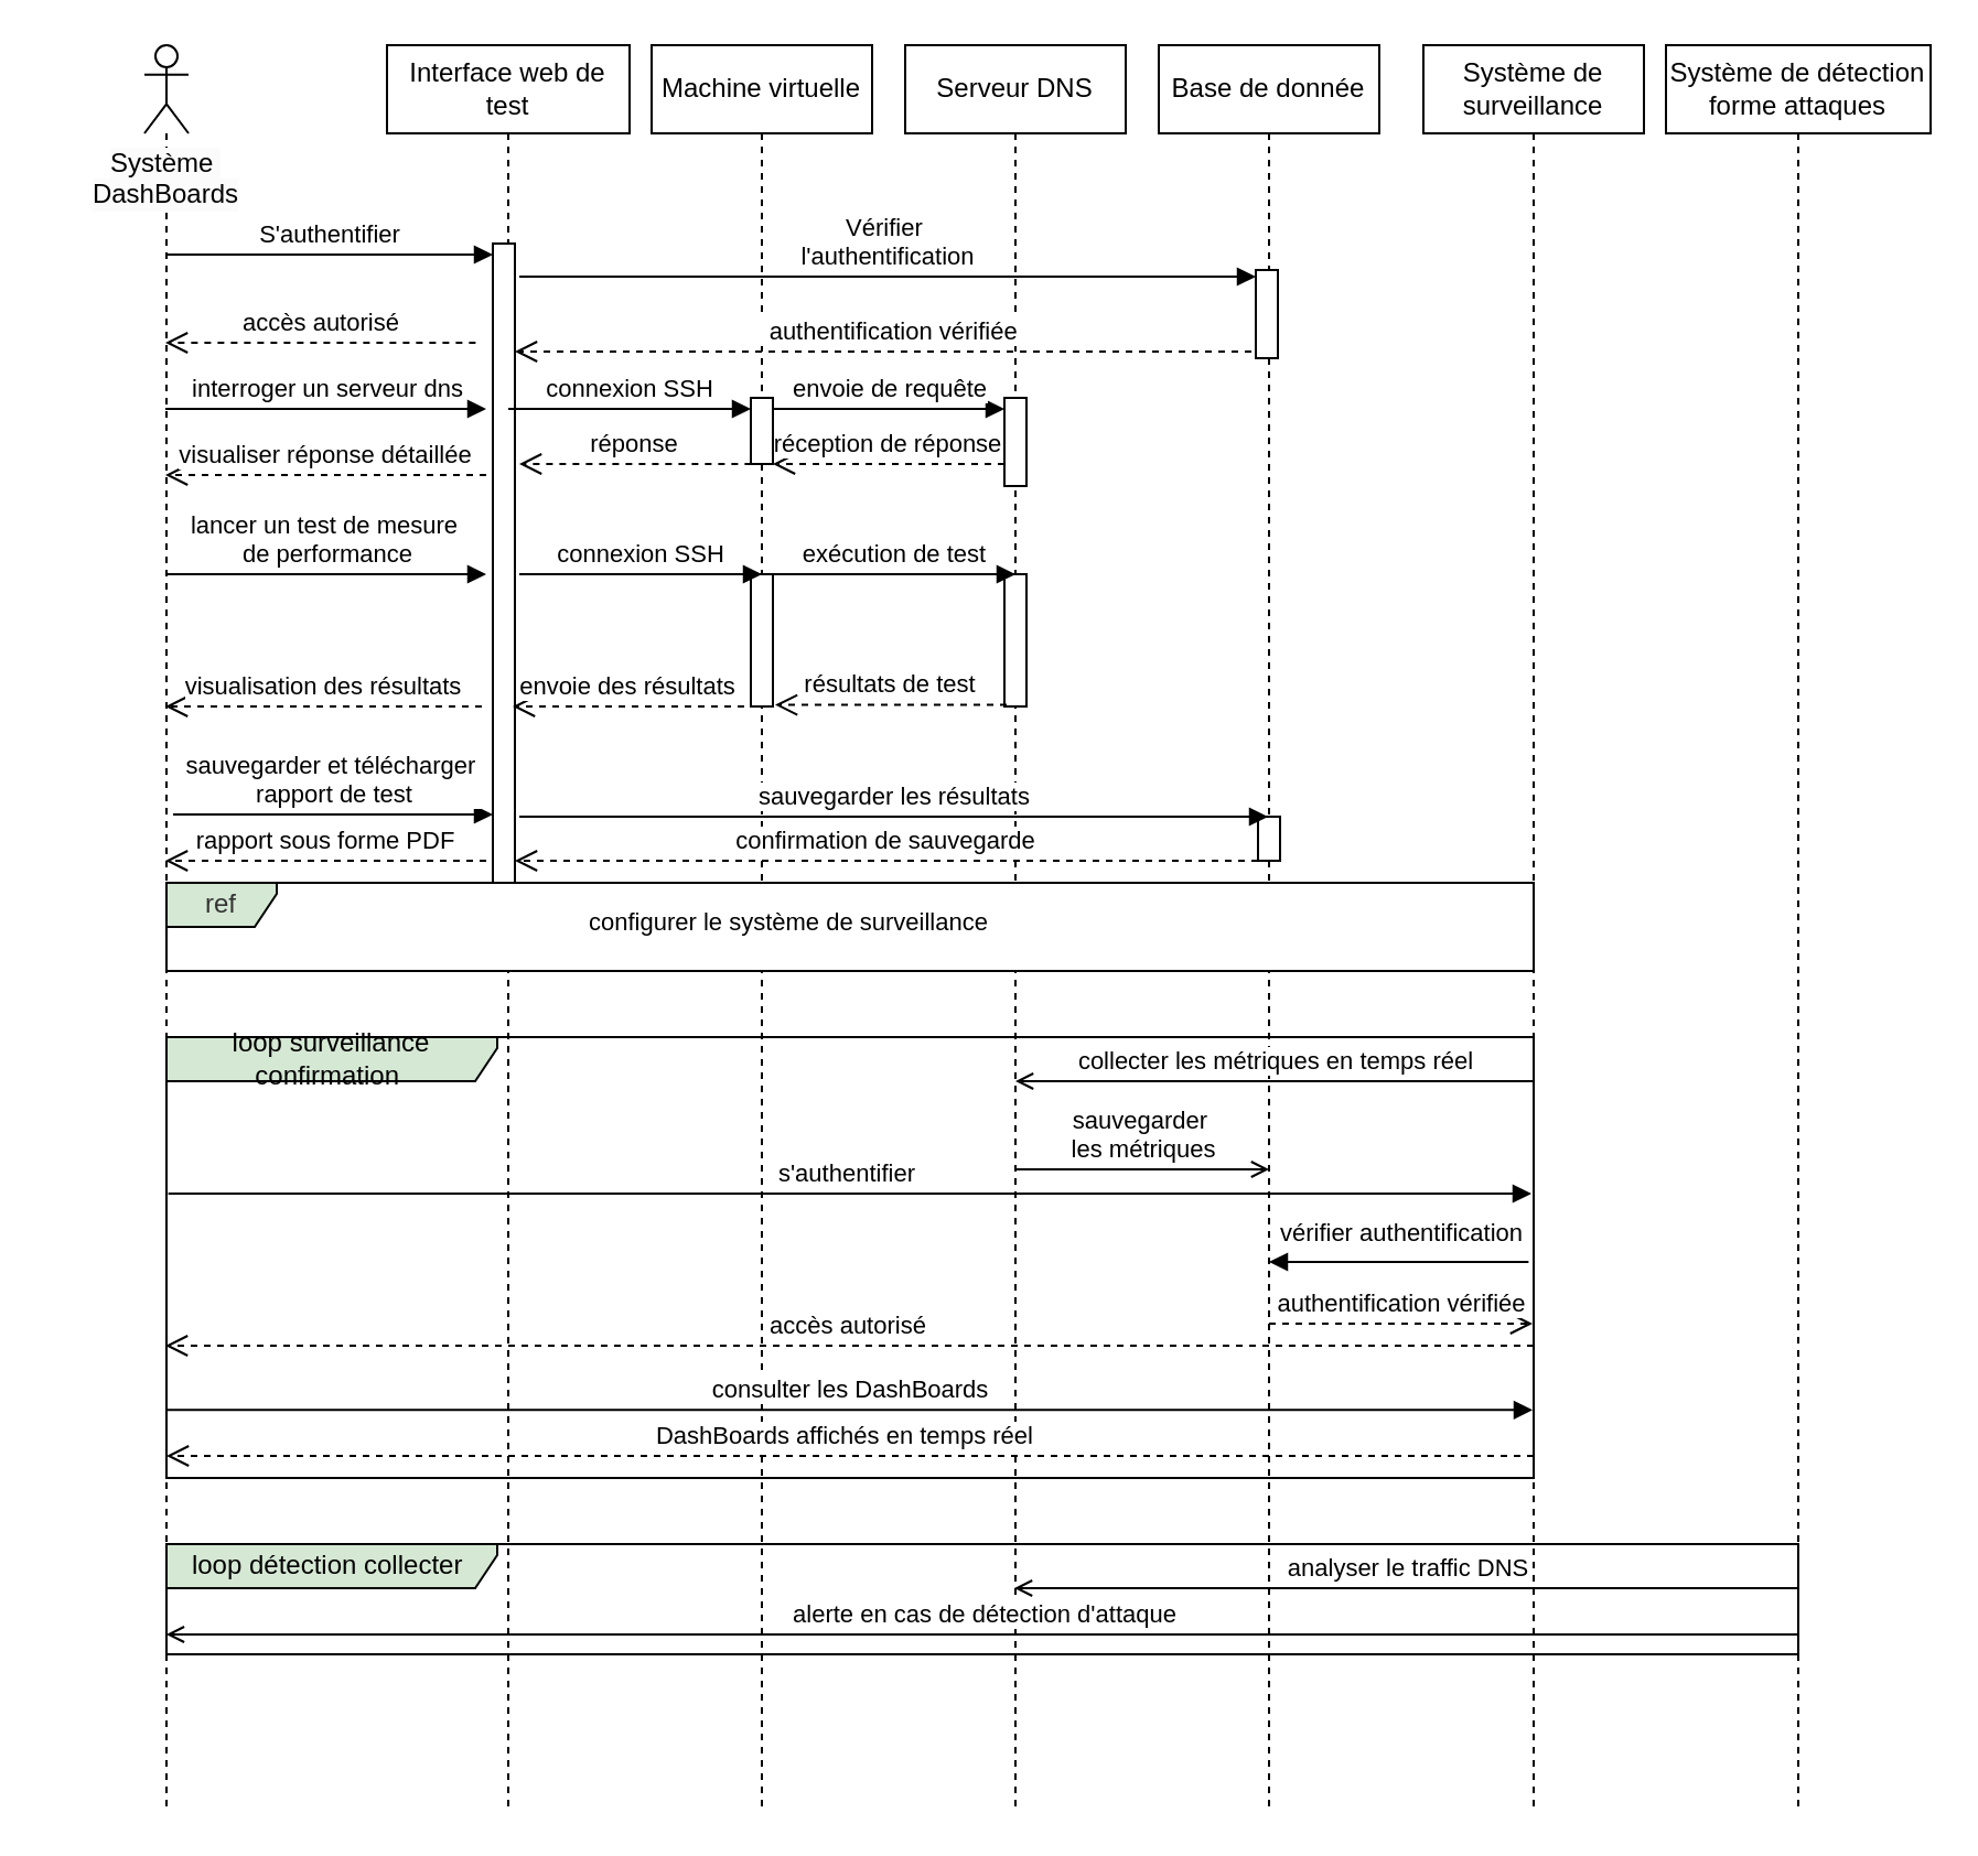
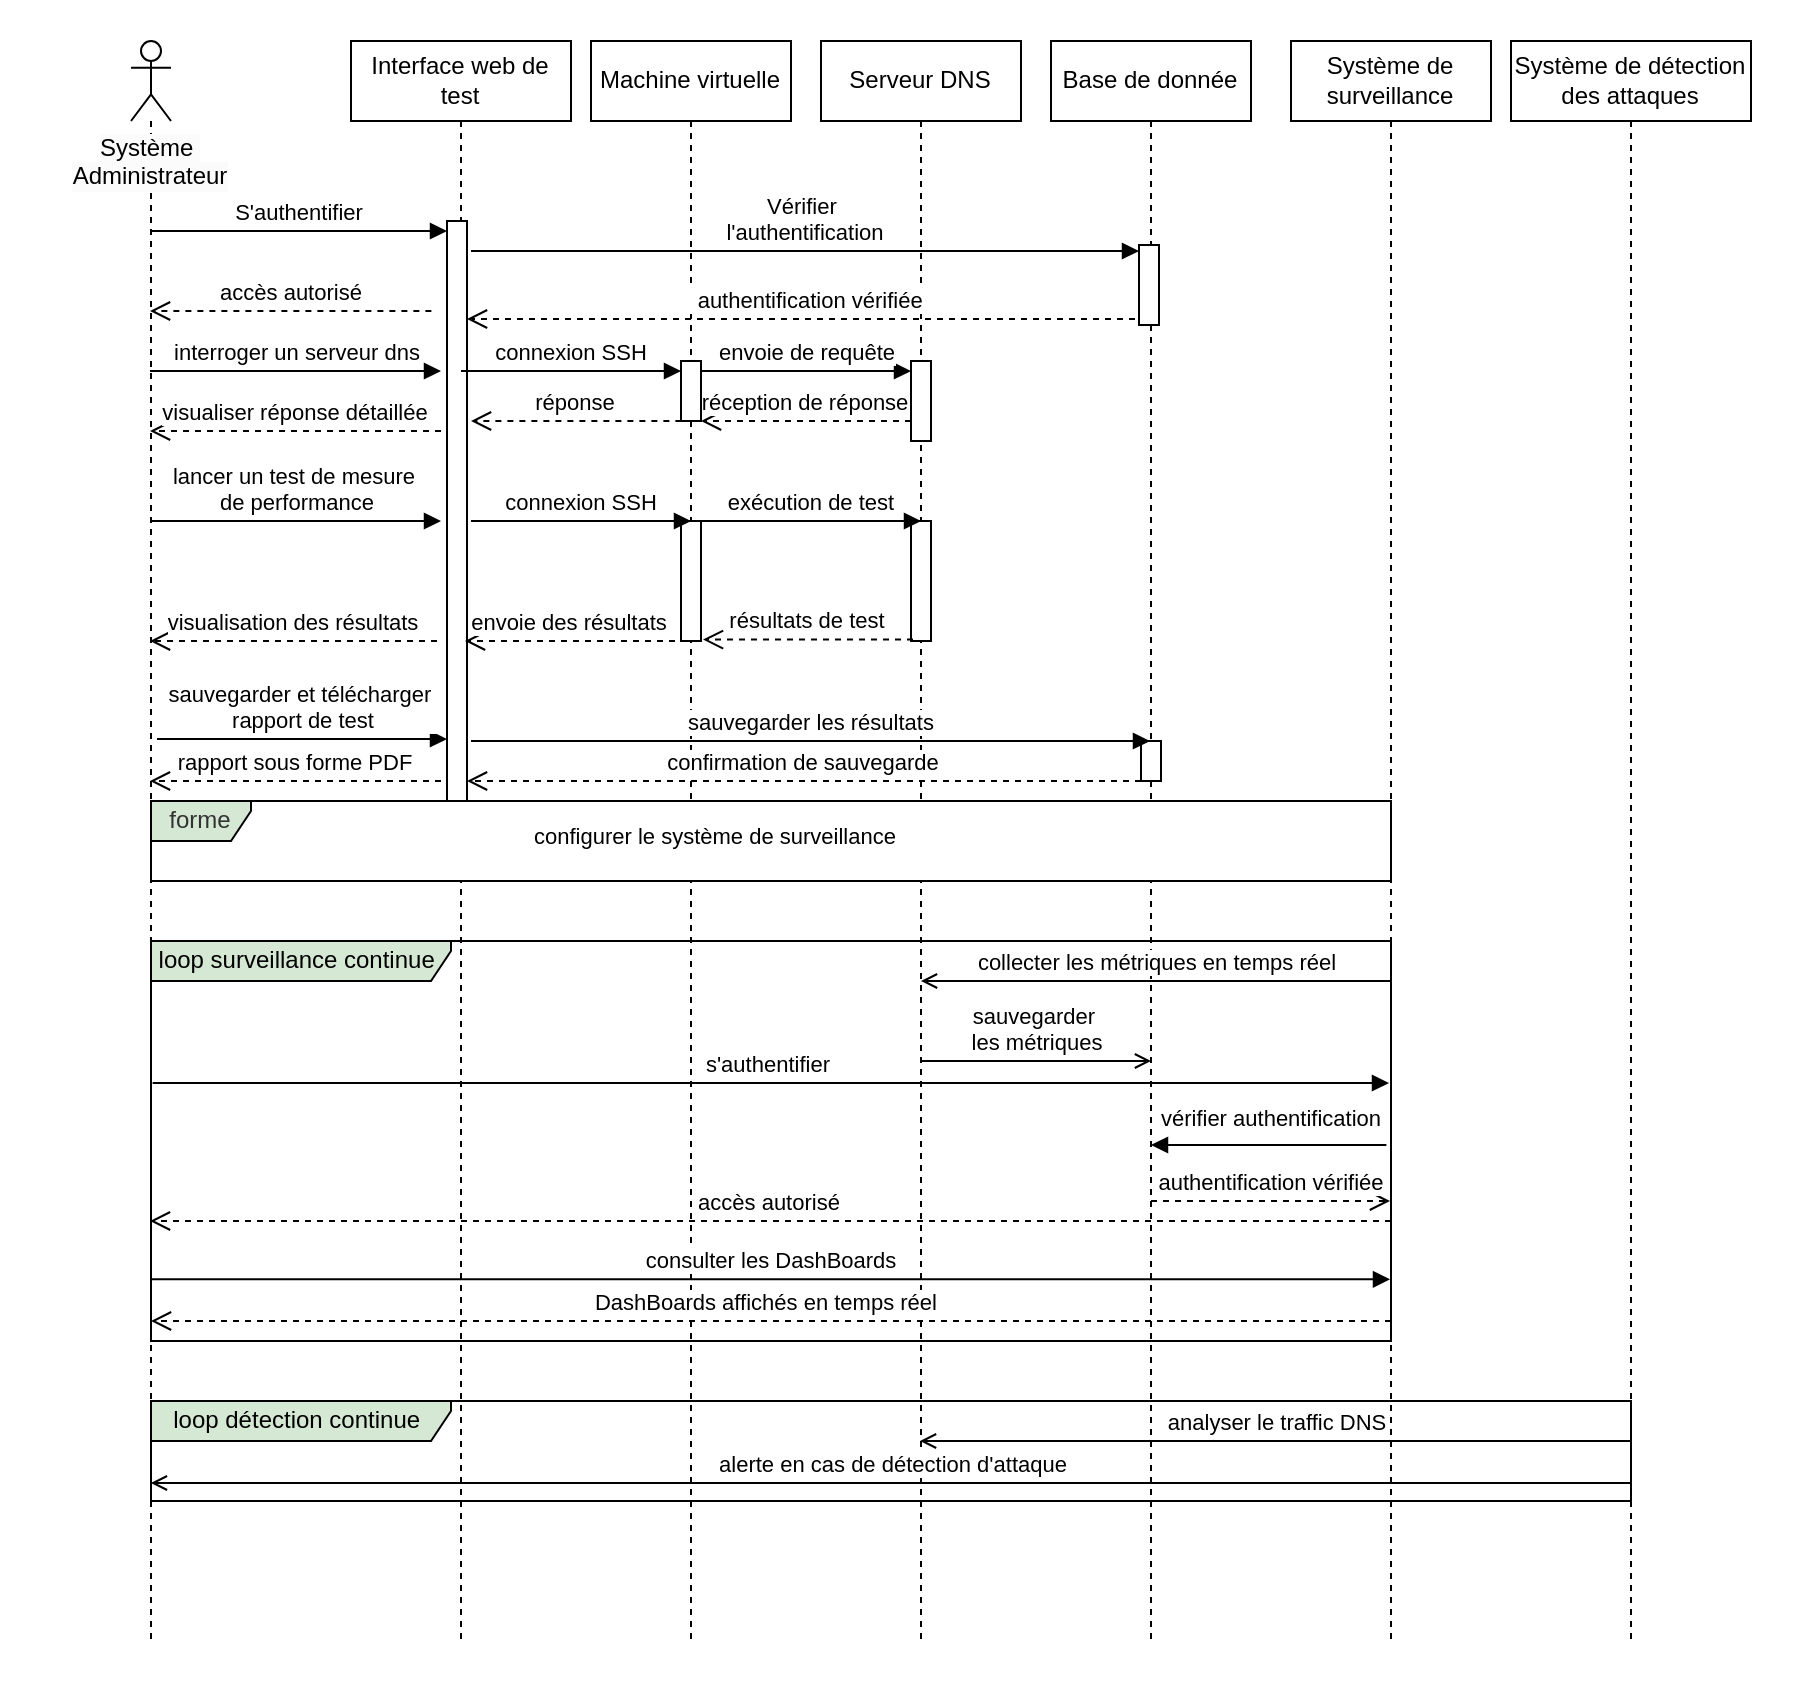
- <mxCell id="15" value="Système de détection forme attaques" style="shape=umlLifeline;perimeter=lifelinePerimeter;whiteSpace=wrap;html=1;container=0;dropTarget=0;collapsible=0;recursiveResize=0;outlineConnect=0;portConstraint=eastwest;newEdgeStyle={&quot;edgeStyle&quot;:&quot;elbowEdgeStyle&quot;,&quot;elbow&quot;:&quot;vertical&quot;,&quot;curved&quot;:0,&quot;rounded&quot;:0};" vertex="1" parent="1"><mxGeometry x="755" y="20" width="120" height="800" as="geometry" /></mxCell>
+ <mxCell id="15" value="Système de détection des attaques" style="shape=umlLifeline;perimeter=lifelinePerimeter;whiteSpace=wrap;html=1;container=0;dropTarget=0;collapsible=0;recursiveResize=0;outlineConnect=0;portConstraint=eastwest;newEdgeStyle={&quot;edgeStyle&quot;:&quot;elbowEdgeStyle&quot;,&quot;elbow&quot;:&quot;vertical&quot;,&quot;curved&quot;:0,&quot;rounded&quot;:0};" vertex="1" parent="1"><mxGeometry x="755" y="20" width="120" height="800" as="geometry" /></mxCell>
- <mxCell id="17" value="&lt;span style=&quot;color: rgb(0, 0, 0); font-family: Helvetica; font-size: 12px; font-style: normal; font-variant-ligatures: normal; font-variant-caps: normal; font-weight: 400; letter-spacing: normal; orphans: 2; text-indent: 0px; text-transform: none; widows: 2; word-spacing: 0px; -webkit-text-stroke-width: 0px; white-space: nowrap; background-color: rgb(251, 251, 251); text-decoration-thickness: initial; text-decoration-style: initial; text-decoration-color: initial; float: none; display: inline !important;&quot;&gt;Système&amp;nbsp;&lt;/span&gt;&lt;div style=&quot;forced-color-adjust: none; color: rgb(0, 0, 0); font-family: Helvetica; font-size: 12px; font-style: normal; font-variant-ligatures: normal; font-variant-caps: normal; font-weight: 400; letter-spacing: normal; orphans: 2; text-indent: 0px; text-transform: none; widows: 2; word-spacing: 0px; -webkit-text-stroke-width: 0px; white-space: nowrap; background-color: rgb(251, 251, 251); text-decoration-thickness: initial; text-decoration-style: initial; text-decoration-color: initial;&quot;&gt;DashBoards&lt;/div&gt;" style="text;whiteSpace=wrap;html=1;align=center;" vertex="1" parent="1"><mxGeometry x="20" y="60" width="110" height="50" as="geometry" /></mxCell>
+ <mxCell id="17" value="&lt;span style=&quot;color: rgb(0, 0, 0); font-family: Helvetica; font-size: 12px; font-style: normal; font-variant-ligatures: normal; font-variant-caps: normal; font-weight: 400; letter-spacing: normal; orphans: 2; text-indent: 0px; text-transform: none; widows: 2; word-spacing: 0px; -webkit-text-stroke-width: 0px; white-space: nowrap; background-color: rgb(251, 251, 251); text-decoration-thickness: initial; text-decoration-style: initial; text-decoration-color: initial; float: none; display: inline !important;&quot;&gt;Système&amp;nbsp;&lt;/span&gt;&lt;div style=&quot;forced-color-adjust: none; color: rgb(0, 0, 0); font-family: Helvetica; font-size: 12px; font-style: normal; font-variant-ligatures: normal; font-variant-caps: normal; font-weight: 400; letter-spacing: normal; orphans: 2; text-indent: 0px; text-transform: none; widows: 2; word-spacing: 0px; -webkit-text-stroke-width: 0px; white-space: nowrap; background-color: rgb(251, 251, 251); text-decoration-thickness: initial; text-decoration-style: initial; text-decoration-color: initial;&quot;&gt;Administrateur&lt;/div&gt;" style="text;whiteSpace=wrap;html=1;align=center;" vertex="1" parent="1"><mxGeometry x="20" y="60" width="110" height="50" as="geometry" /></mxCell>
- <mxCell id="39" value="ref" style="shape=umlFrame;whiteSpace=wrap;html=1;pointerEvents=0;width=50;height=20;fillColor=#D5E8D4;fontColor=#333333;strokeColor=#000000;swimlaneFillColor=default;" vertex="1" parent="1"><mxGeometry x="75" y="400" width="620" height="40" as="geometry" /></mxCell>
+ <mxCell id="39" value="forme" style="shape=umlFrame;whiteSpace=wrap;html=1;pointerEvents=0;width=50;height=20;fillColor=#D5E8D4;fontColor=#333333;strokeColor=#000000;swimlaneFillColor=default;" vertex="1" parent="1"><mxGeometry x="75" y="400" width="620" height="40" as="geometry" /></mxCell>
- <mxCell id="37" value="loop surveillance confirmation&amp;nbsp;" style="shape=umlFrame;whiteSpace=wrap;html=1;pointerEvents=0;width=150;height=20;fillColor=#D5E8D4;" vertex="1" parent="1"><mxGeometry x="75" y="470" width="620" height="200" as="geometry" /></mxCell>
+ <mxCell id="37" value="loop surveillance continue&amp;nbsp;" style="shape=umlFrame;whiteSpace=wrap;html=1;pointerEvents=0;width=150;height=20;fillColor=#D5E8D4;" vertex="1" parent="1"><mxGeometry x="75" y="470" width="620" height="200" as="geometry" /></mxCell>
- <mxCell id="48" value="loop détection collecter&amp;nbsp;" style="shape=umlFrame;whiteSpace=wrap;html=1;pointerEvents=0;width=150;height=20;fillColor=#D5E8D4;" vertex="1" parent="1"><mxGeometry x="75" y="700" width="740" height="50" as="geometry" /></mxCell>
+ <mxCell id="48" value="loop détection continue&amp;nbsp;" style="shape=umlFrame;whiteSpace=wrap;html=1;pointerEvents=0;width=150;height=20;fillColor=#D5E8D4;" vertex="1" parent="1"><mxGeometry x="75" y="700" width="740" height="50" as="geometry" /></mxCell>
